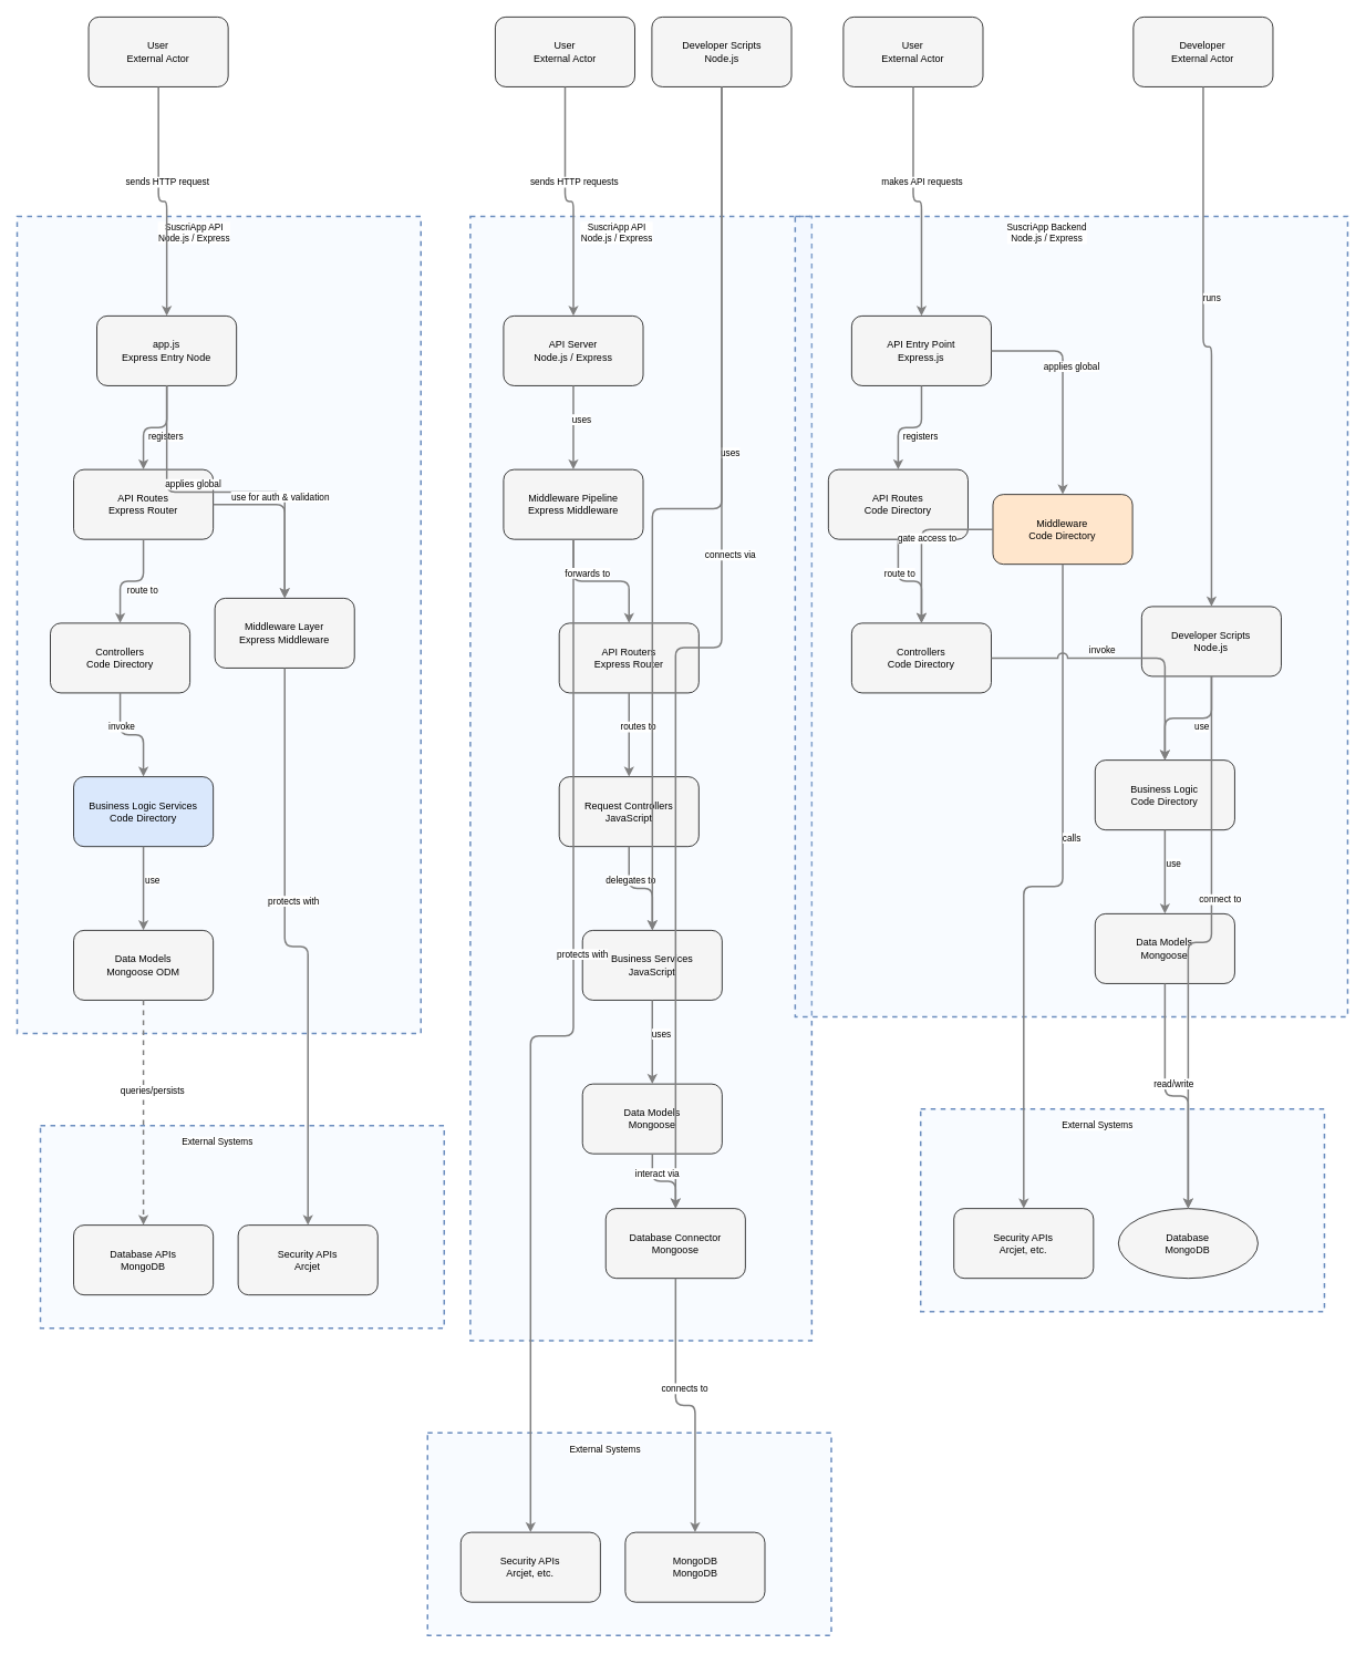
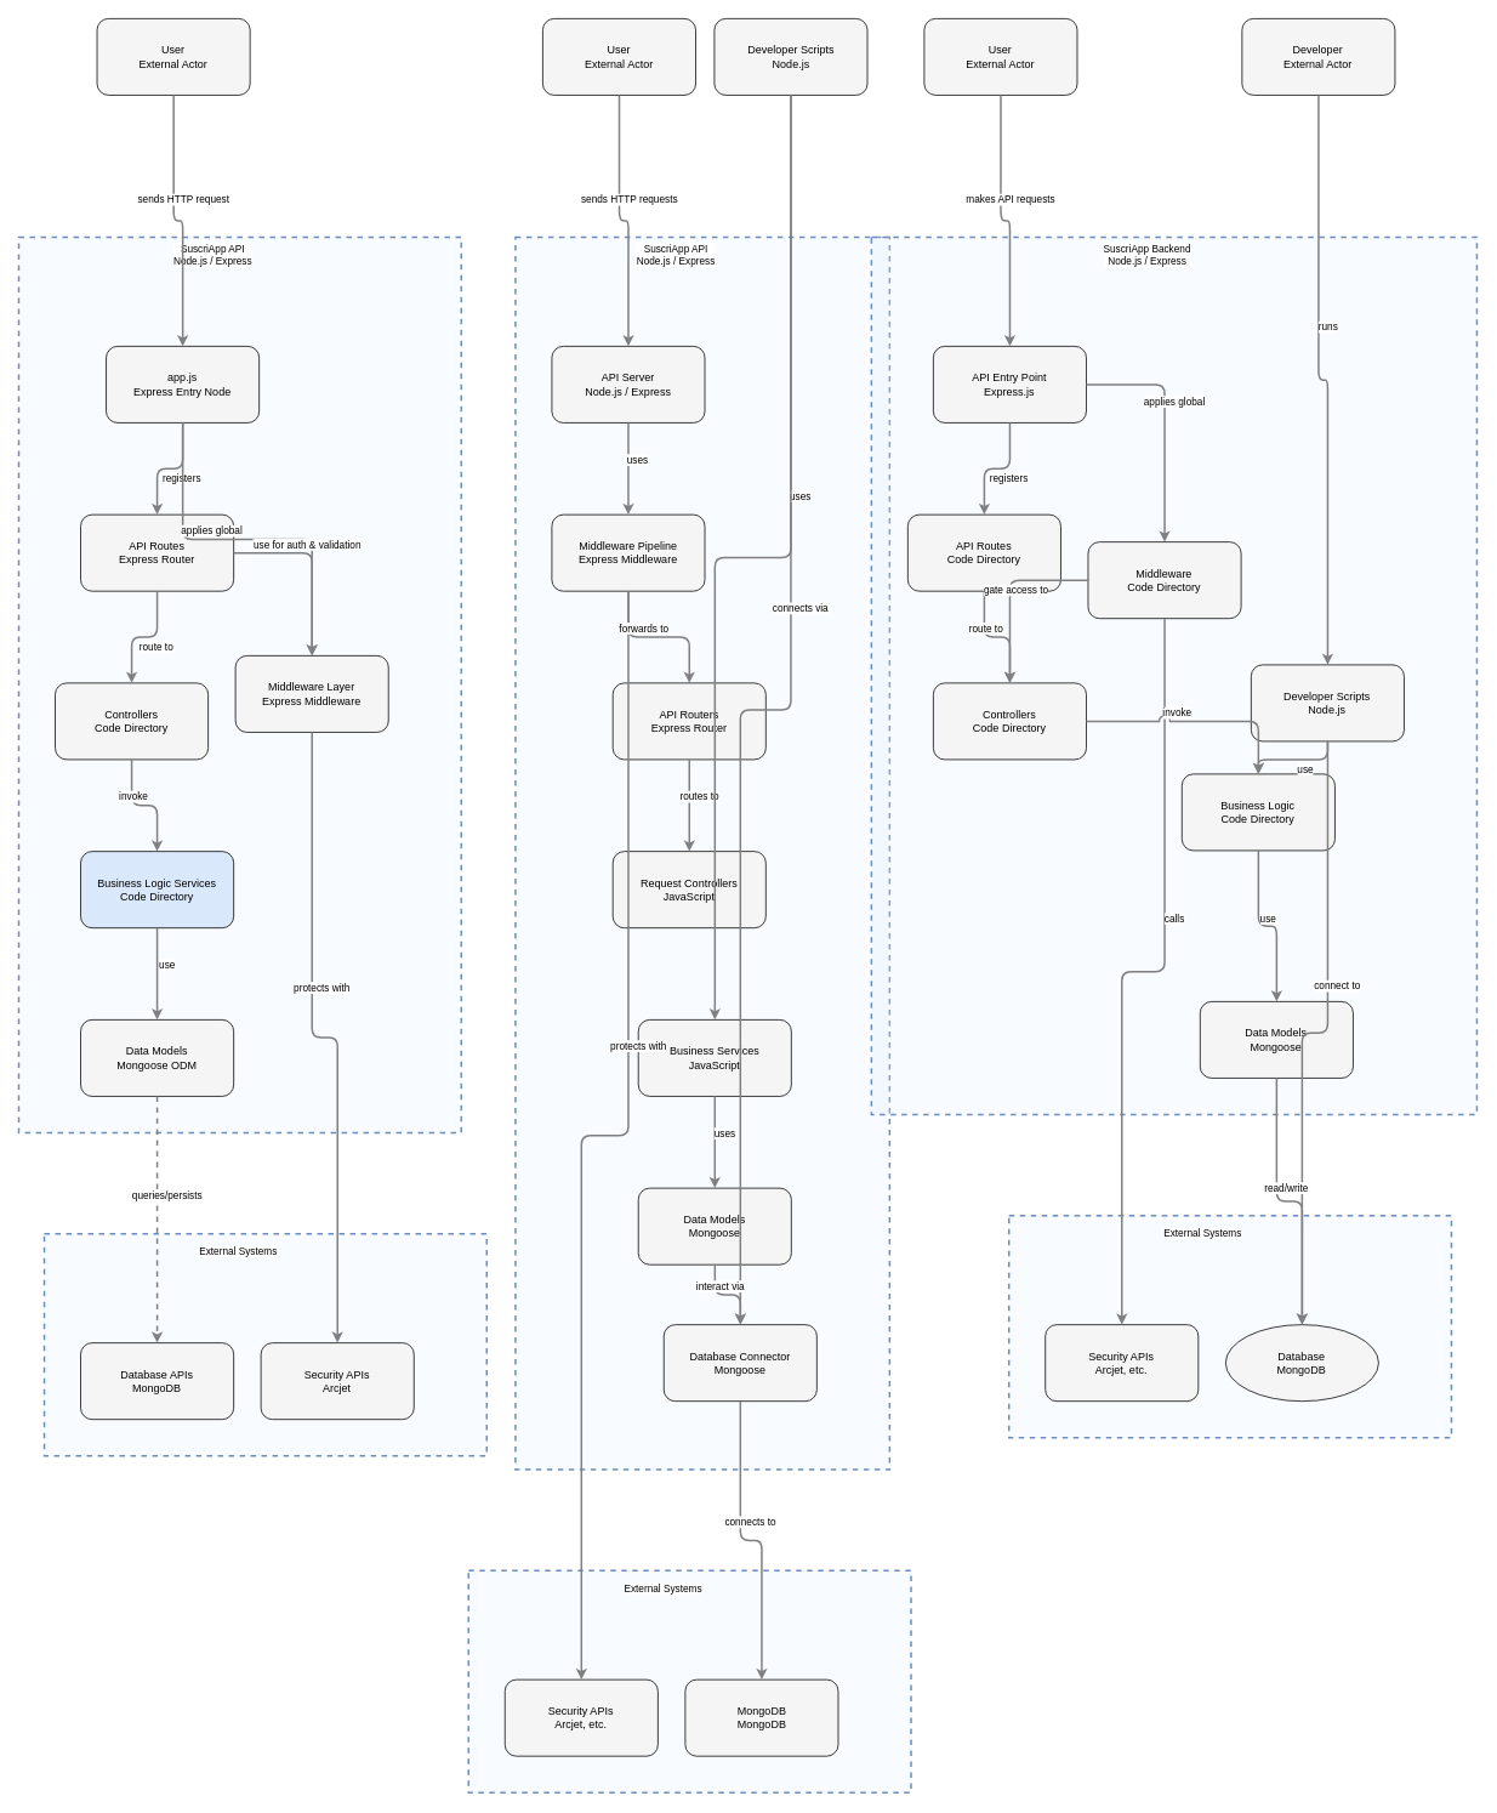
- <mxCell id="38" value="Middleware&lt;br&gt;Code Directory" style="rounded=1;whiteSpace=wrap;html=1;fillColor=#ffe6cc;" vertex="1" parent="12"><mxGeometry x="238.158" y="335" width="168.158" height="84.079" as="geometry" /></mxCell>
+ <mxCell id="38" value="Middleware&lt;br&gt;Code Directory" style="rounded=1;whiteSpace=wrap;html=1;fillColor=#f5f5f5" vertex="1" parent="12"><mxGeometry x="238.158" y="335" width="168.158" height="84.079" as="geometry" /></mxCell>
- <mxCell id="40" value="Business Logic&lt;br&gt;Code Directory" style="rounded=1;whiteSpace=wrap;html=1;fillColor=#f5f5f5" vertex="1" parent="12"><mxGeometry x="361.263" y="655" width="168.158" height="84.079" as="geometry" /></mxCell>
+ <mxCell id="40" value="Business Logic&lt;br&gt;Code Directory" style="rounded=1;whiteSpace=wrap;html=1;fillColor=#f5f5f5" vertex="1" parent="12"><mxGeometry x="341.263" y="590" width="168.158" height="84.079" as="geometry" /></mxCell>
- <mxCell id="75" style="edgeStyle=orthogonalEdgeStyle;rounded=1;orthogonalLoop=1;jettySize=auto;html=1;strokeColor=#808080;strokeWidth=2;jumpStyle=arc;jumpSize=10;spacing=15;labelBackgroundColor=white;labelBorderColor=none" edge="1" parent="1" source="32" target="33"><mxGeometry relative="1" as="geometry" /></mxCell>
- <mxCell id="76" value="delegates to" style="edgeLabel;html=1;align=center;verticalAlign=middle;resizable=0;points=[];" vertex="1" connectable="0" parent="75"><mxGeometry x="-0.2" y="10" relative="1" as="geometry"><mxPoint as="offset" /></mxGeometry></mxCell>
